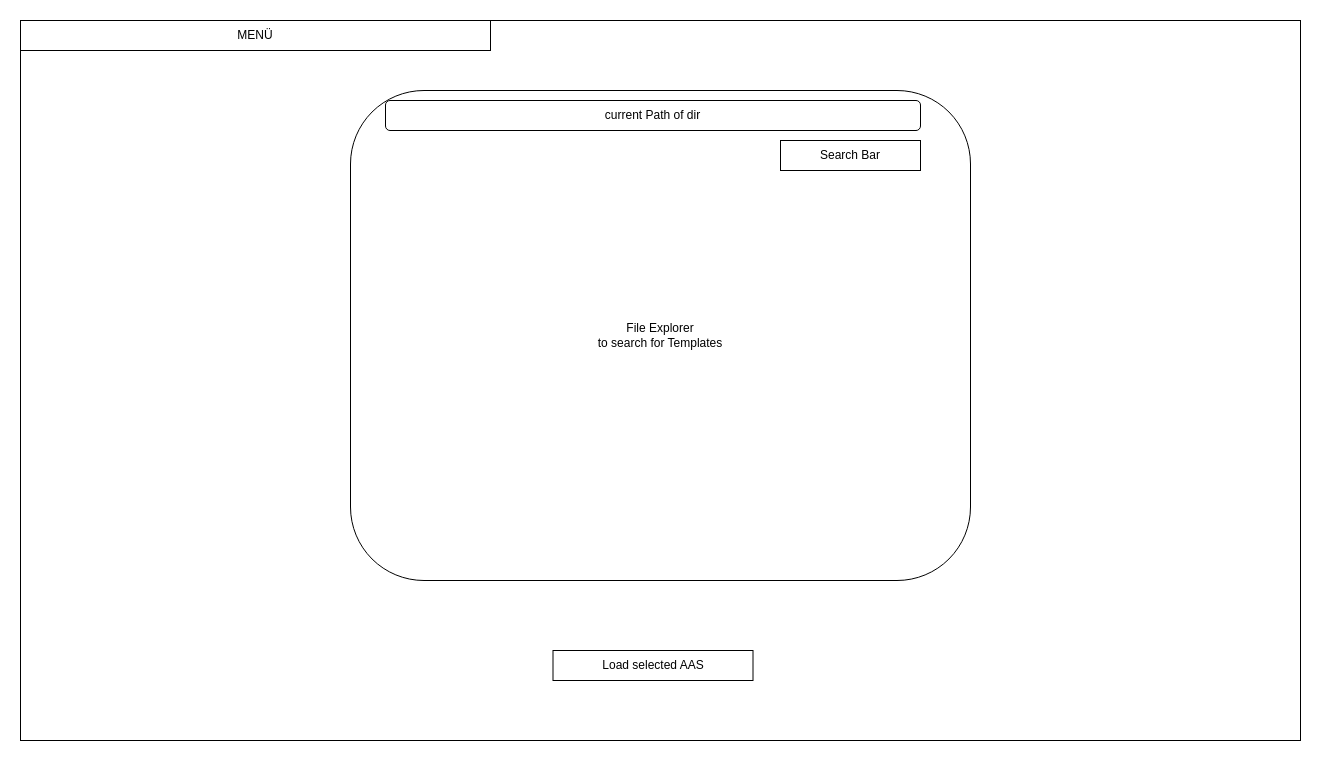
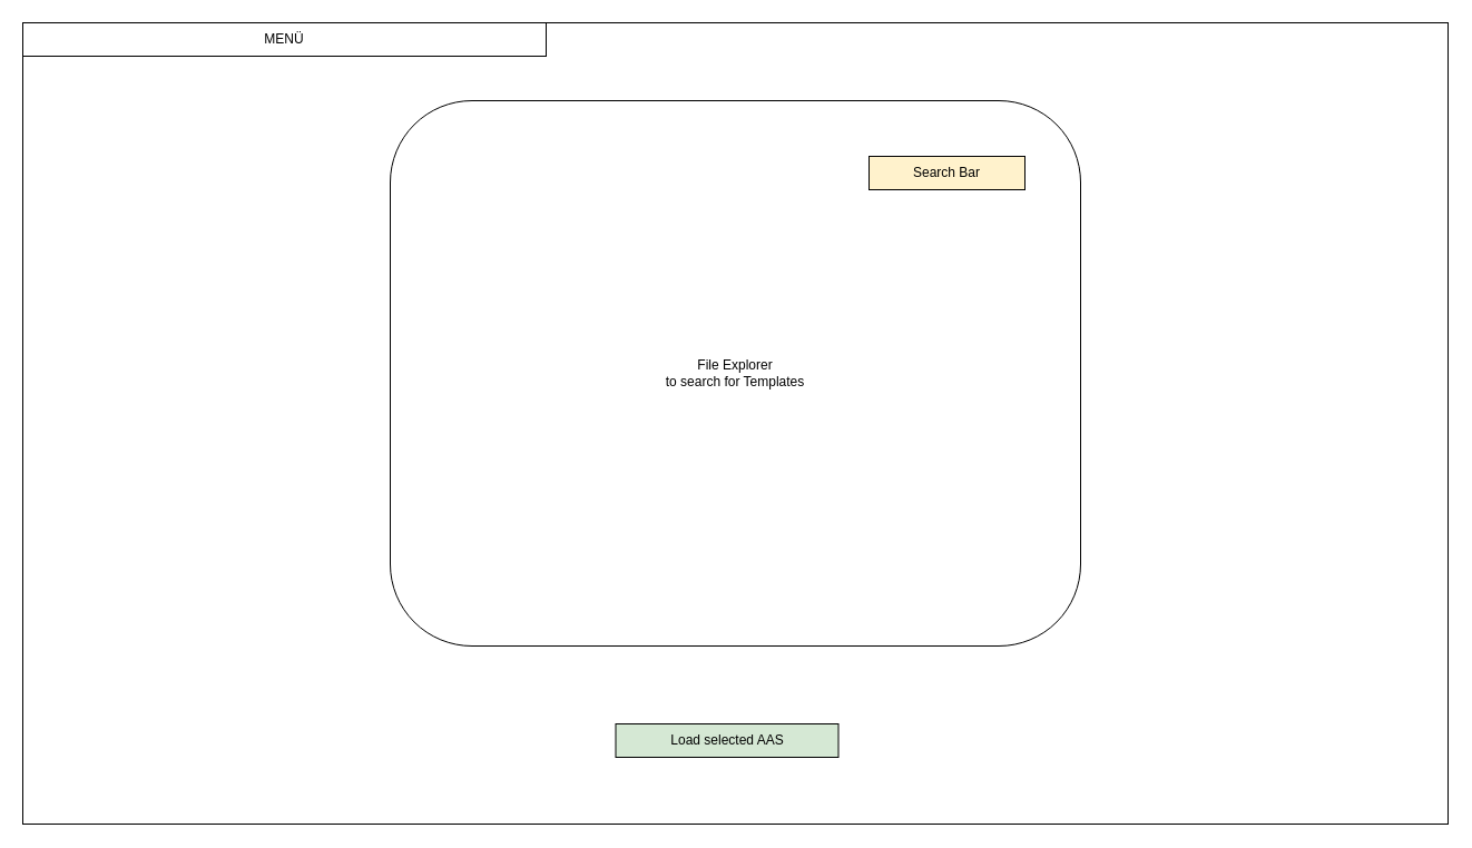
- <mxCell id="7" value="current Path of dir" style="rounded=1;whiteSpace=wrap;html=1;" parent="1" vertex="1"><mxGeometry x="385" y="100" width="535" height="30" as="geometry" /></mxCell>
- <mxCell id="5" value="Search Bar" style="rounded=0;whiteSpace=wrap;html=1;" parent="1" vertex="1"><mxGeometry x="780" y="140" width="140" height="30" as="geometry" /></mxCell>
+ <mxCell id="5" value="Search Bar" style="rounded=0;whiteSpace=wrap;html=1;fillColor=#fff2cc;" parent="1" vertex="1"><mxGeometry x="780" y="140" width="140" height="30" as="geometry" /></mxCell>
- <mxCell id="6" value="Load selected AAS" style="rounded=0;whiteSpace=wrap;html=1;" parent="1" vertex="1"><mxGeometry x="552.5" y="650" width="200" height="30" as="geometry" /></mxCell>
+ <mxCell id="6" value="Load selected AAS" style="rounded=0;whiteSpace=wrap;html=1;fillColor=#d5e8d4;" parent="1" vertex="1"><mxGeometry x="552.5" y="650" width="200" height="30" as="geometry" /></mxCell>
